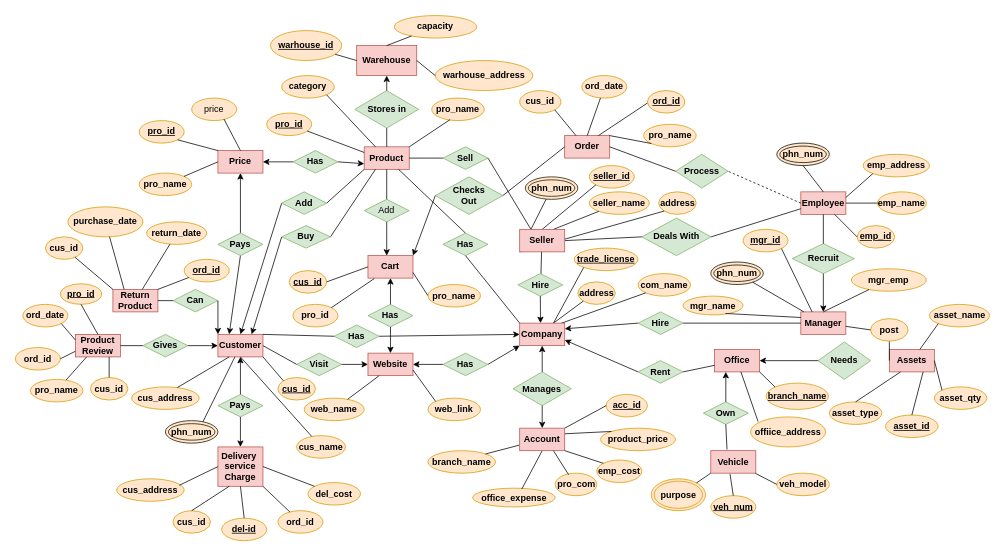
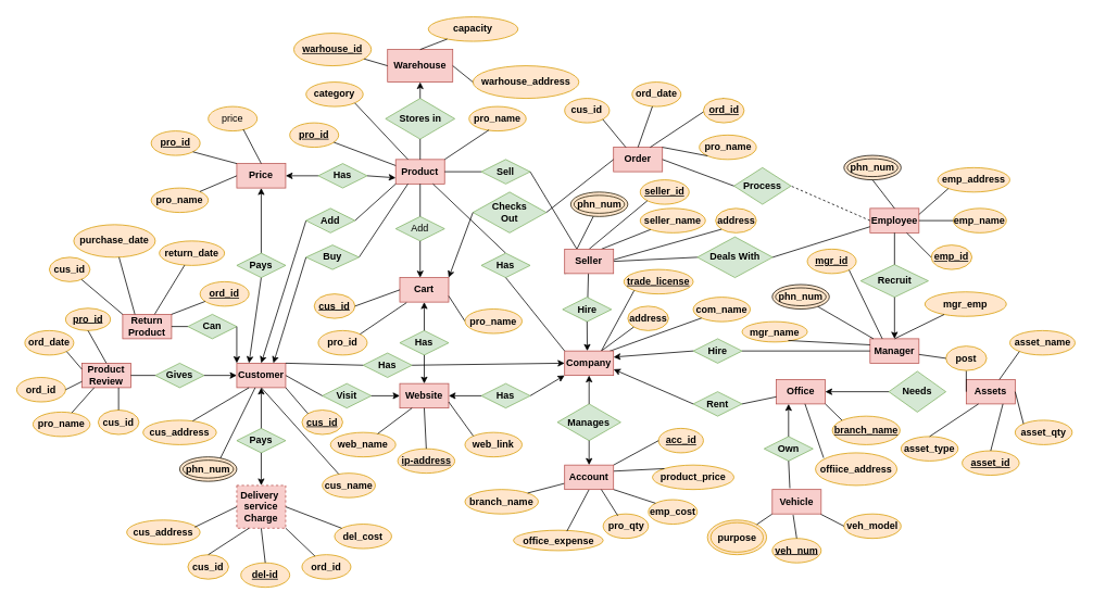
+ <mxCell id="209" value="" style="endArrow=none;html=1;rounded=0;exitX=0.5;exitY=0;exitDx=0;exitDy=0;entryX=0.5;entryY=1;entryDx=0;entryDy=0;fontStyle=1;fontSize=12;strokeWidth=1;" parent="1" source="86" target="15" edge="1"><mxGeometry width="50" height="50" relative="1" as="geometry"><mxPoint x="365" y="125" as="sourcePoint" /><mxPoint x="508.75" y="470" as="targetPoint" /></mxGeometry></mxCell>
+ <mxCell id="86" value="&lt;span style=&quot;font-size: 12px;&quot;&gt;&lt;u&gt;ip-address&lt;/u&gt;&lt;/span&gt;" style="ellipse;whiteSpace=wrap;html=1;fillColor=#ffe6cc;strokeColor=#d79b00;direction=east;fontStyle=1;fontSize=12;strokeWidth=1;" parent="1" vertex="1"><mxGeometry x="487.5" y="550" width="70" height="30" as="geometry" /></mxCell>
- <mxCell id="5" value="Delivery&amp;nbsp; service Charge" style="rounded=0;whiteSpace=wrap;html=1;fillColor=#f8cecc;strokeColor=#b85450;direction=east;fontStyle=1;fontSize=12;strokeWidth=1;" parent="1" vertex="1"><mxGeometry x="290" y="595" width="60" height="52.5" as="geometry" /></mxCell>
+ <mxCell id="5" value="Delivery&amp;nbsp; service Charge" style="rounded=0;whiteSpace=wrap;html=1;fillColor=#f8cecc;strokeColor=#b85450;direction=east;fontStyle=1;fontSize=12;strokeWidth=1;dashed=1;" parent="1" vertex="1"><mxGeometry x="290" y="595" width="60" height="52.5" as="geometry" /></mxCell>
- <mxCell id="187" value="pro_com" style="ellipse;whiteSpace=wrap;html=1;fillColor=#ffe6cc;strokeColor=#d79b00;direction=east;fontStyle=1;fontSize=12;strokeWidth=1;" parent="1" vertex="1"><mxGeometry x="739.5" y="630" width="55.5" height="30" as="geometry" /></mxCell>
+ <mxCell id="187" value="pro_qty" style="ellipse;whiteSpace=wrap;html=1;fillColor=#ffe6cc;strokeColor=#d79b00;direction=east;fontStyle=1;fontSize=12;strokeWidth=1;" parent="1" vertex="1"><mxGeometry x="739.5" y="630" width="55.5" height="30" as="geometry" /></mxCell>
